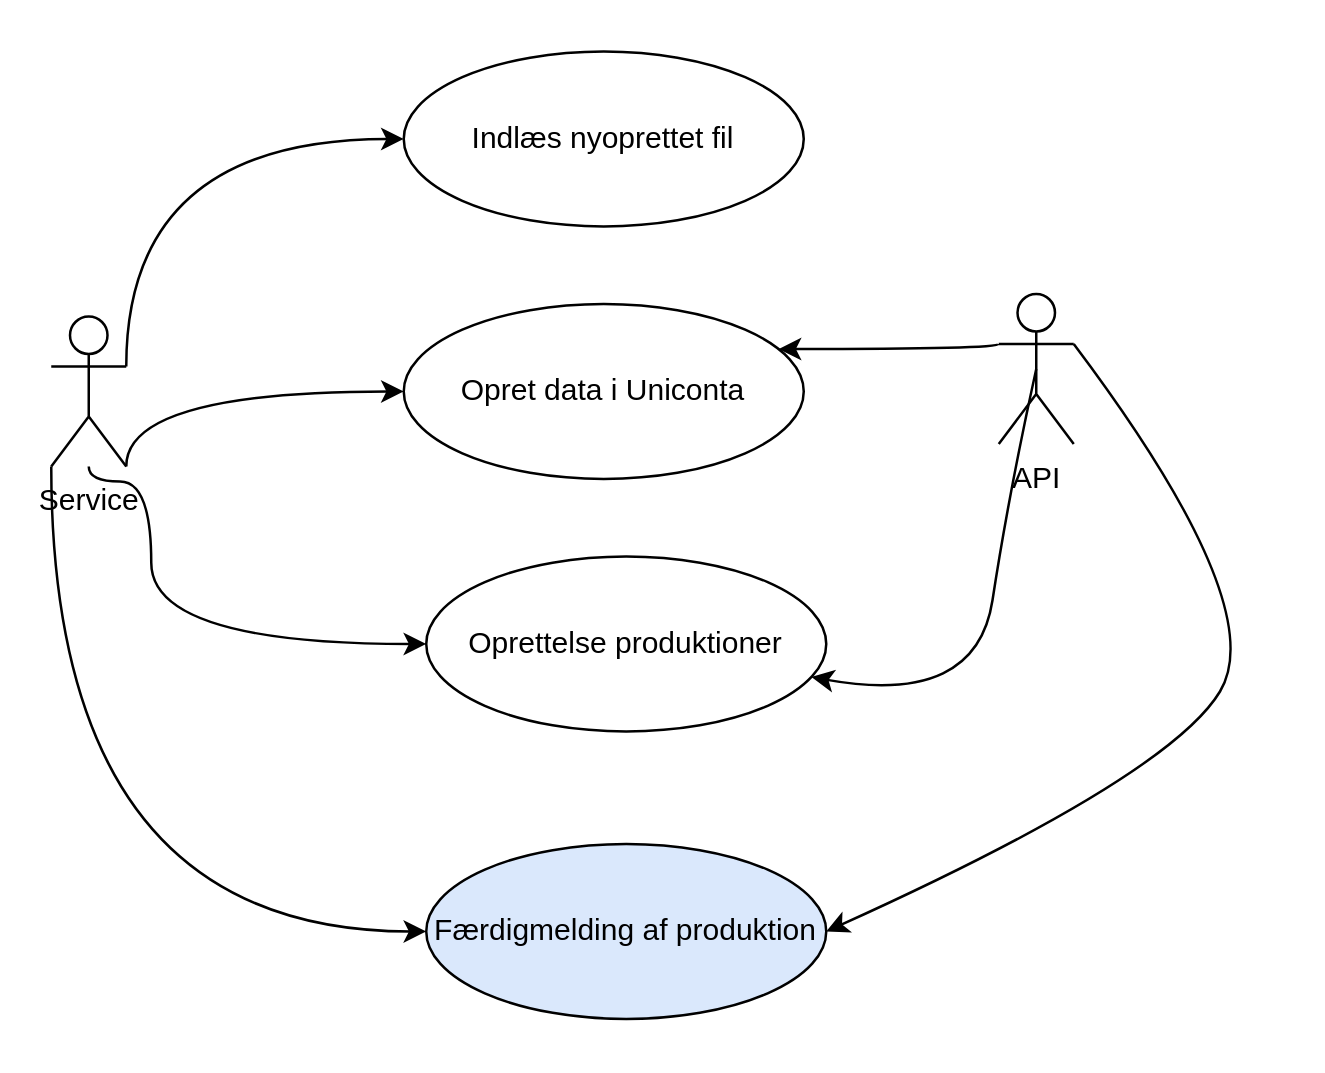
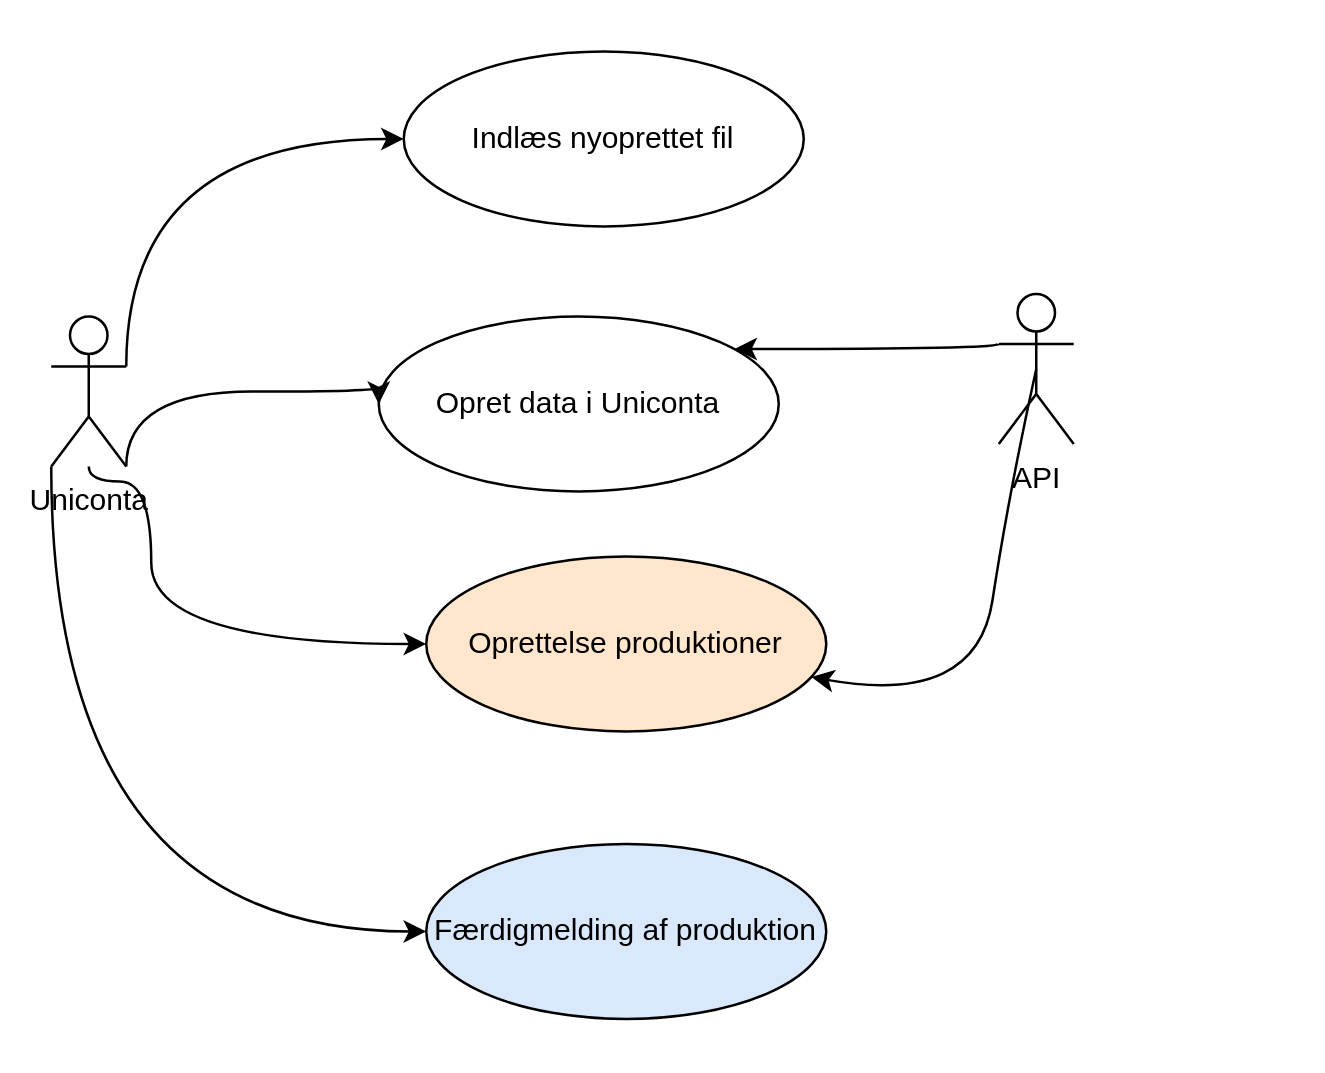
- <mxCell id="8" value="Opret data i Uniconta" style="ellipse;whiteSpace=wrap;html=1;" parent="1" vertex="1"><mxGeometry x="161" y="121" width="160" height="70" as="geometry" /></mxCell>
+ <mxCell id="8" value="Opret data i Uniconta" style="ellipse;whiteSpace=wrap;html=1;" parent="1" vertex="1"><mxGeometry x="151" y="126" width="160" height="70" as="geometry" /></mxCell>
- <mxCell id="4" value="Service" style="shape=umlActor;verticalLabelPosition=bottom;verticalAlign=top;html=1;outlineConnect=0;" parent="1" vertex="1"><mxGeometry x="20" y="126" width="30" height="60" as="geometry" /></mxCell>
+ <mxCell id="4" value="Uniconta" style="shape=umlActor;verticalLabelPosition=bottom;verticalAlign=top;html=1;outlineConnect=0;" parent="1" vertex="1"><mxGeometry x="20" y="126" width="30" height="60" as="geometry" /></mxCell>
- <mxCell id="9" value="Oprettelse produktioner&lt;span id=&quot;docs-internal-guid-f7d9dfb9-7fff-8295-e9e1-6fcb5b5b0312&quot;&gt;&lt;/span&gt;" style="ellipse;whiteSpace=wrap;html=1;" parent="1" vertex="1"><mxGeometry x="170" y="222" width="160" height="70" as="geometry" /></mxCell>
+ <mxCell id="9" value="Oprettelse produktioner&lt;span id=&quot;docs-internal-guid-f7d9dfb9-7fff-8295-e9e1-6fcb5b5b0312&quot;&gt;&lt;/span&gt;" style="ellipse;whiteSpace=wrap;html=1;fillColor=#ffe6cc;" parent="1" vertex="1"><mxGeometry x="170" y="222" width="160" height="70" as="geometry" /></mxCell>
- <mxCell id="12" value="" style="curved=1;endArrow=classic;html=1;rounded=0;entryX=1;entryY=0.5;entryDx=0;entryDy=0;exitX=1;exitY=0.333;exitDx=0;exitDy=0;exitPerimeter=0;" parent="1" source="5" target="10" edge="1"><mxGeometry width="50" height="50" relative="1" as="geometry"><mxPoint x="460" y="309.143" as="sourcePoint" /><mxPoint x="370" y="402" as="targetPoint" /><Array as="points"><mxPoint x="508" y="242" /><mxPoint x="467" y="310" /></Array></mxGeometry></mxCell>
